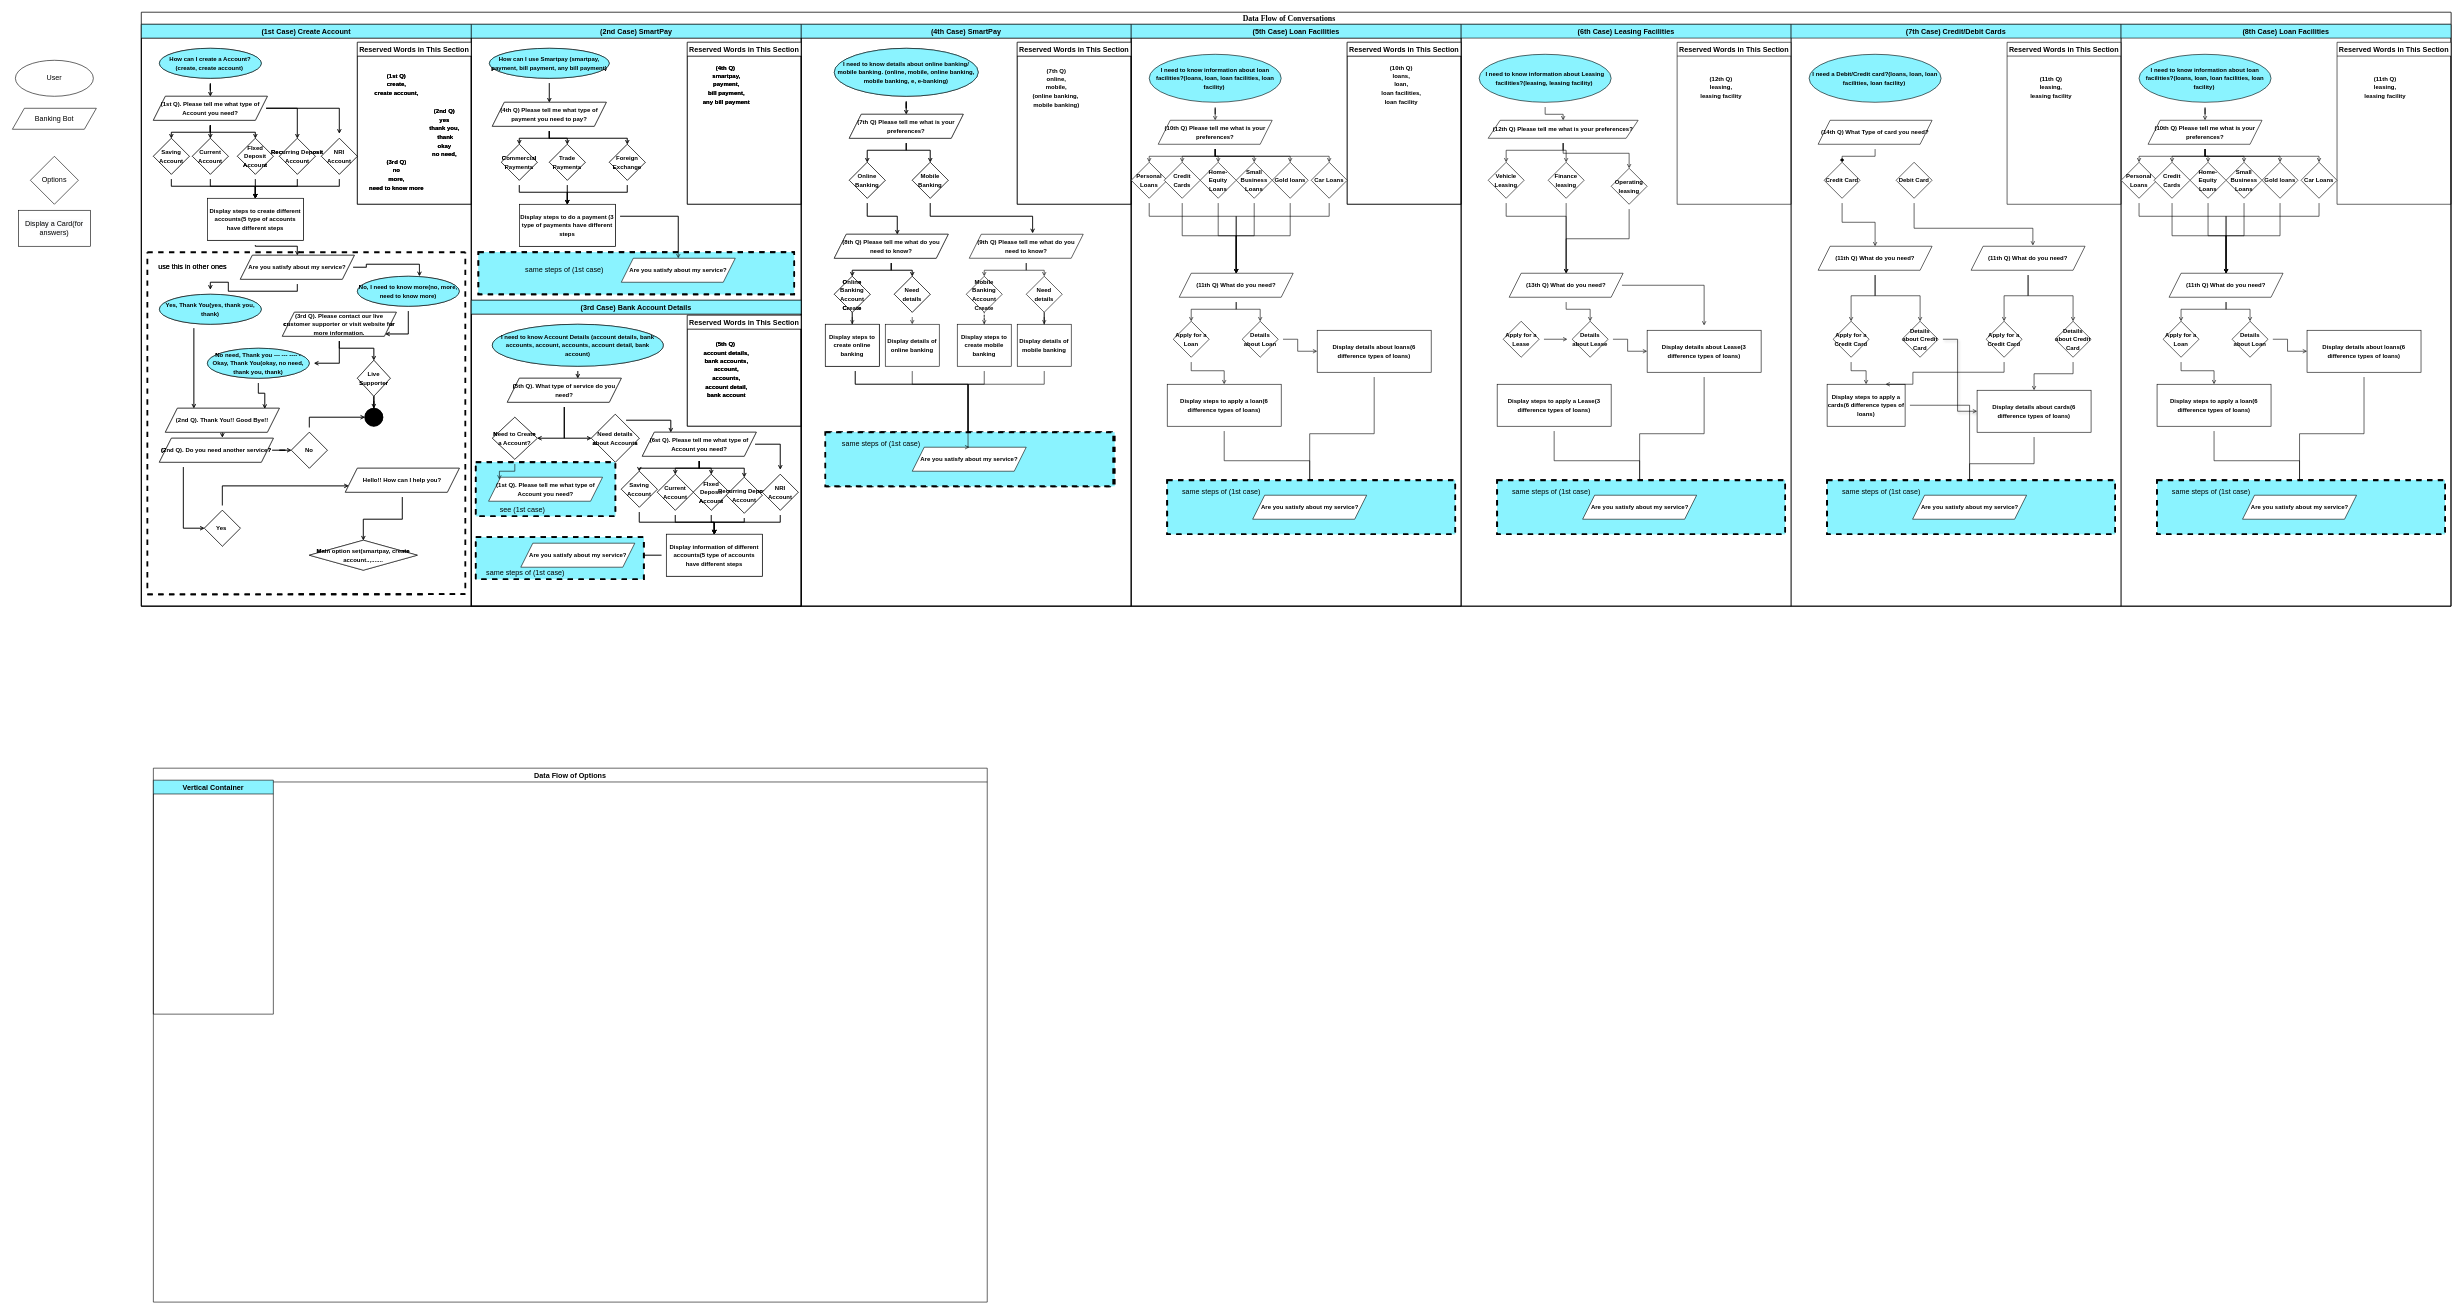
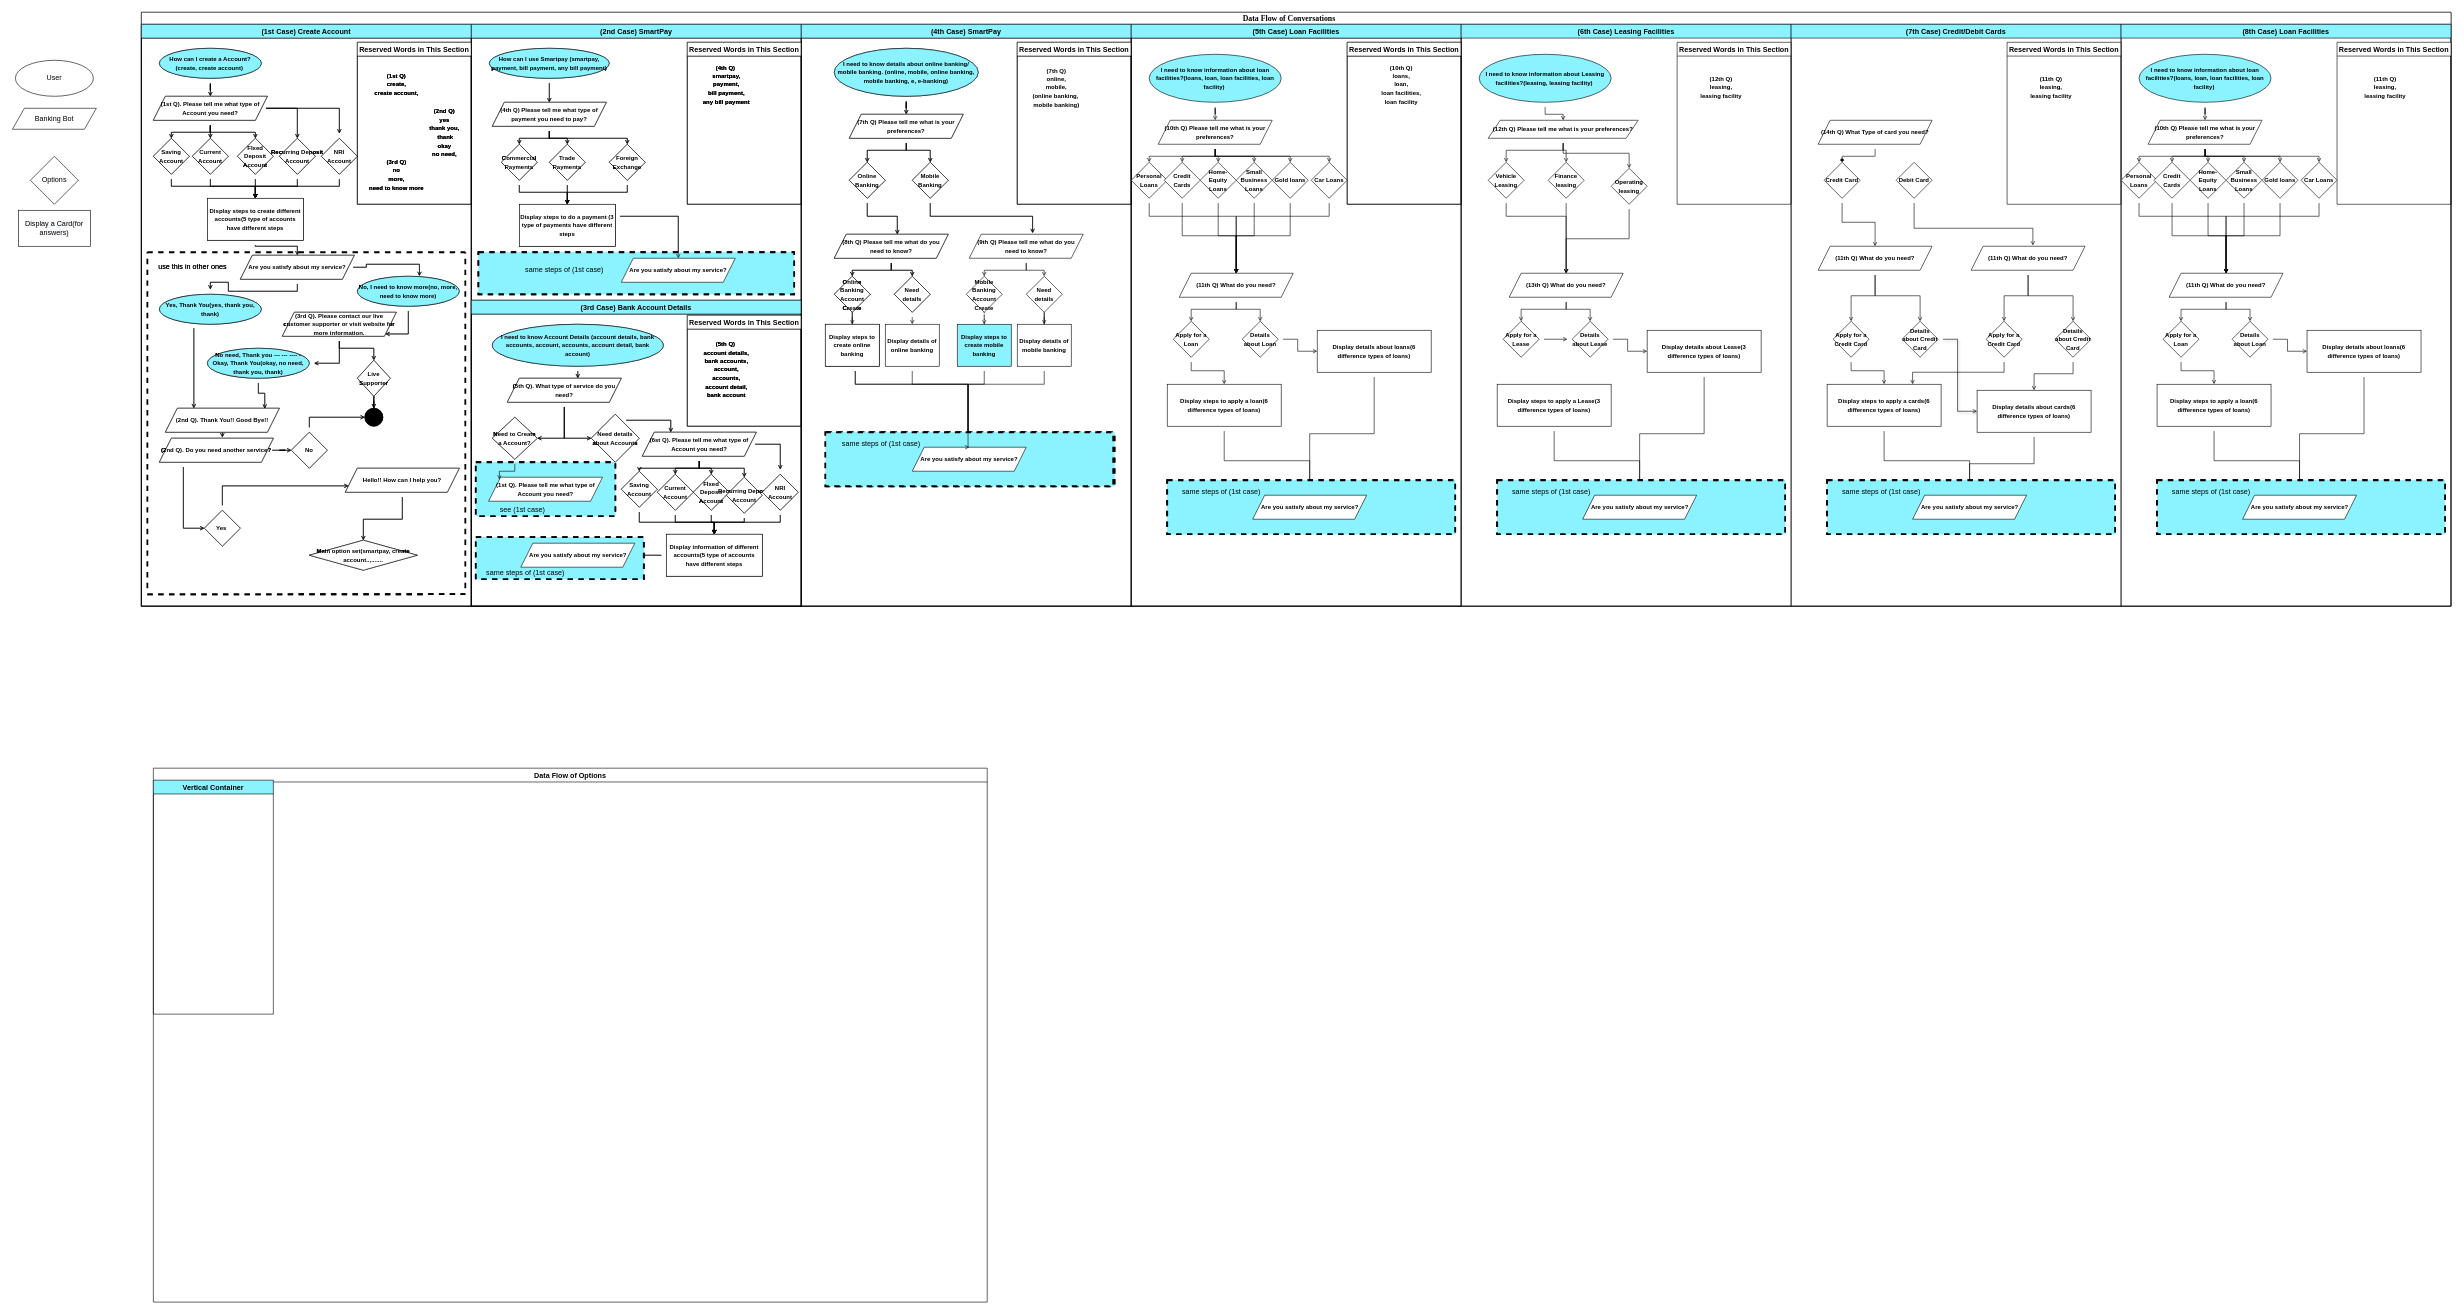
- <mxCell id="364" value="&lt;font style=&quot;font-size: 10px&quot;&gt;&lt;b&gt;I need a Debit/Credit card?(loans, loan, loan facilities, loan facility)&amp;nbsp;&lt;/b&gt;&lt;/font&gt;" style="ellipse;whiteSpace=wrap;html=1;hachureGap=4;pointerEvents=0;fillColor=#8AF3FF;" vertex="1" parent="363"><mxGeometry x="30" y="50" width="220" height="80" as="geometry" /></mxCell>
- <mxCell id="346" style="edgeStyle=orthogonalEdgeStyle;rounded=0;orthogonalLoop=1;jettySize=auto;html=1;endArrow=open;startSize=14;endSize=5;sourcePerimeterSpacing=8;targetPerimeterSpacing=8;" edge="1" parent="331" source="348" target="356"><mxGeometry relative="1" as="geometry" /></mxCell>
+ <mxCell id="346" style="edgeStyle=orthogonalEdgeStyle;rounded=0;orthogonalLoop=1;jettySize=auto;html=1;entryX=0.5;entryY=0;entryDx=0;entryDy=0;endArrow=open;startSize=14;endSize=5;sourcePerimeterSpacing=8;targetPerimeterSpacing=8;" edge="1" parent="331" source="348" target="350"><mxGeometry relative="1" as="geometry" /></mxCell>
- <mxCell id="278" value="&lt;font style=&quot;font-size: 10px&quot;&gt;&lt;b&gt;Display steps to create mobile banking&lt;br&gt;&lt;/b&gt;&lt;/font&gt;" style="rounded=0;whiteSpace=wrap;html=1;hachureGap=4;pointerEvents=0;" parent="254" vertex="1"><mxGeometry x="260" y="500" width="90" height="70" as="geometry" /></mxCell>
+ <mxCell id="278" value="&lt;font style=&quot;font-size: 10px&quot;&gt;&lt;b&gt;Display steps to create mobile banking&lt;br&gt;&lt;/b&gt;&lt;/font&gt;" style="rounded=0;whiteSpace=wrap;html=1;hachureGap=4;pointerEvents=0;fillColor=#8af3ff;" parent="254" vertex="1"><mxGeometry x="260" y="500" width="90" height="70" as="geometry" /></mxCell>
- <mxCell id="381" value="&lt;font style=&quot;font-size: 10px&quot;&gt;&lt;b&gt;Display steps to apply a cards(6 difference types of loans)&lt;br&gt;&lt;/b&gt;&lt;/font&gt;" style="rounded=0;whiteSpace=wrap;html=1;hachureGap=4;pointerEvents=0;" vertex="1" parent="363"><mxGeometry x="60" y="600" width="130" height="70" as="geometry" /></mxCell>
+ <mxCell id="381" value="&lt;font style=&quot;font-size: 10px&quot;&gt;&lt;b&gt;Display steps to apply a cards(6 difference types of loans)&lt;br&gt;&lt;/b&gt;&lt;/font&gt;" style="rounded=0;whiteSpace=wrap;html=1;hachureGap=4;pointerEvents=0;" vertex="1" parent="363"><mxGeometry x="60" y="600" width="190" height="70" as="geometry" /></mxCell>
